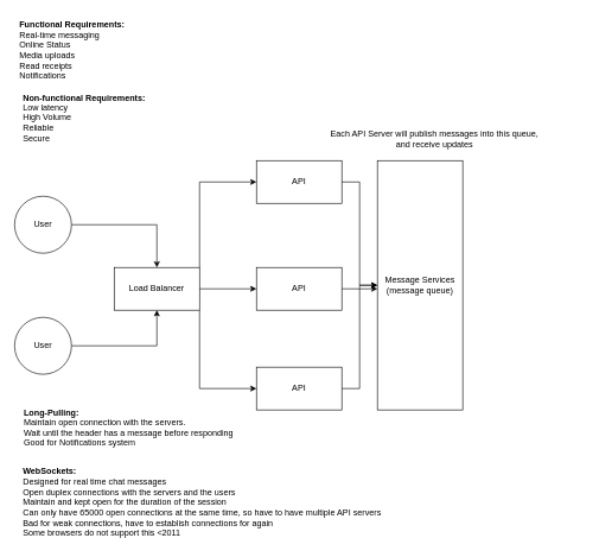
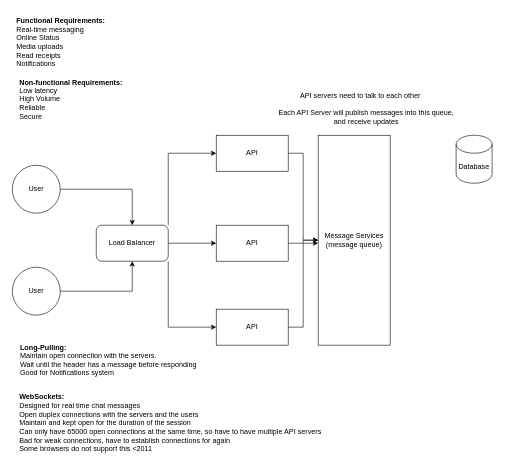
+ <mxCell id="20" value="API servers need to talk to each other&lt;br&gt;" style="text;html=1;align=center;verticalAlign=middle;resizable=0;points=[];autosize=1;strokeColor=none;fillColor=none;" vertex="1" parent="1"><mxGeometry x="490" y="145" width="220" height="30" as="geometry" /></mxCell>
+ <mxCell id="23" value="Database" style="shape=cylinder3;whiteSpace=wrap;html=1;boundedLbl=1;backgroundOutline=1;size=15;" vertex="1" parent="1"><mxGeometry x="760" y="225" width="60" height="80" as="geometry" /></mxCell>
- <mxCell id="11" value="Load Balancer" style="whiteSpace=wrap;html=1;" vertex="1" parent="1"><mxGeometry x="160" y="375" width="120" height="60" as="geometry" /></mxCell>
+ <mxCell id="11" value="Load Balancer" style="whiteSpace=wrap;html=1;rounded=1;" vertex="1" parent="1"><mxGeometry x="160" y="375" width="120" height="60" as="geometry" /></mxCell>
